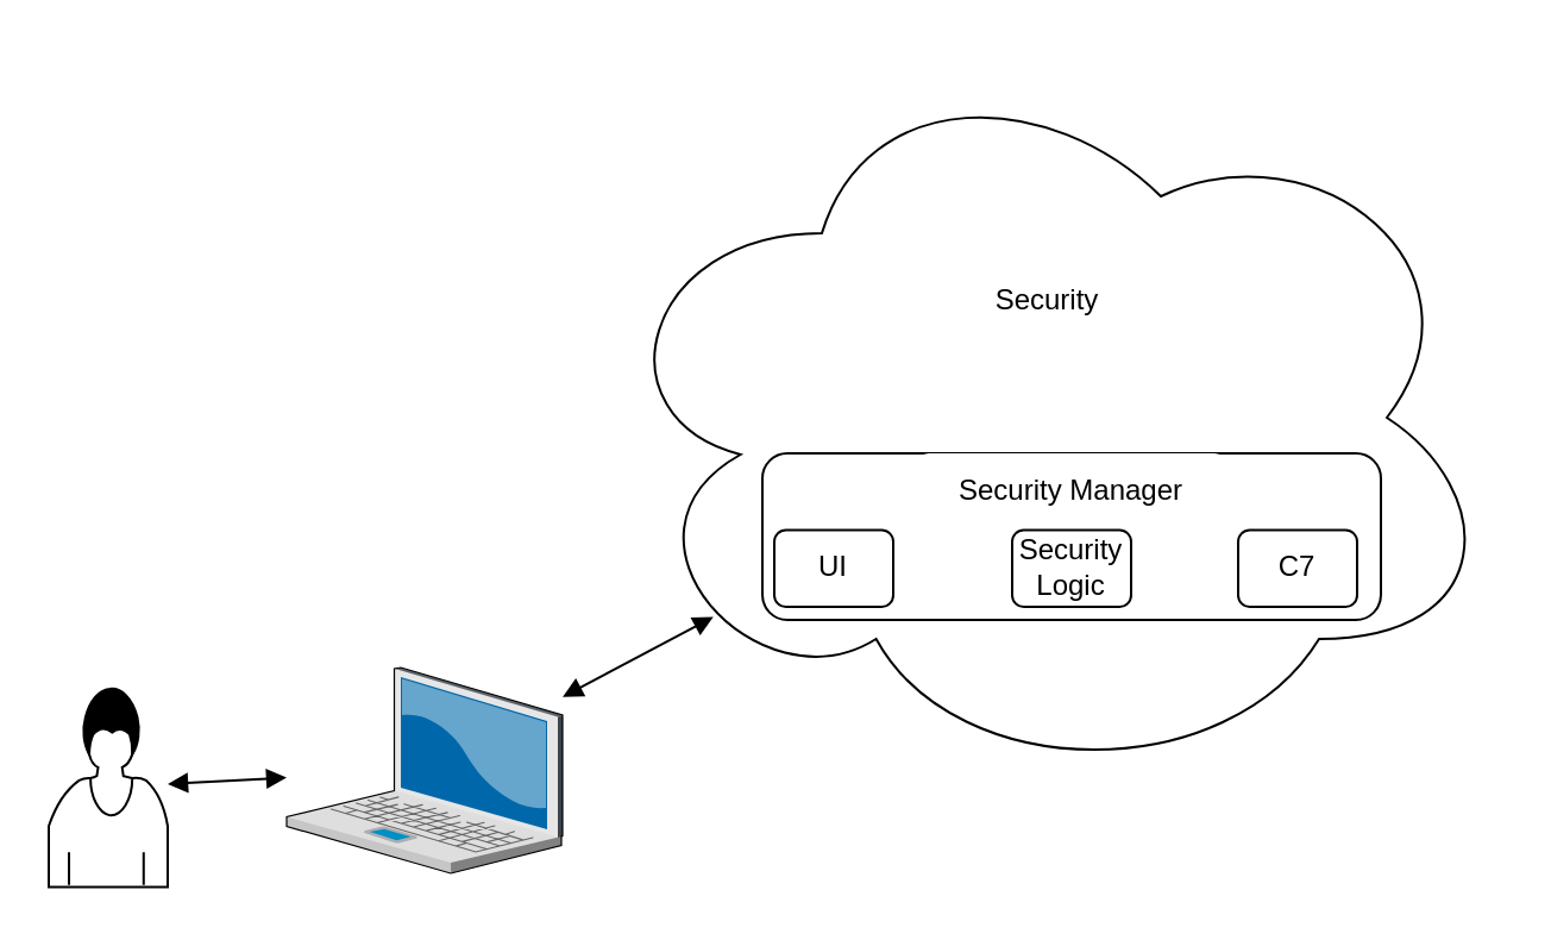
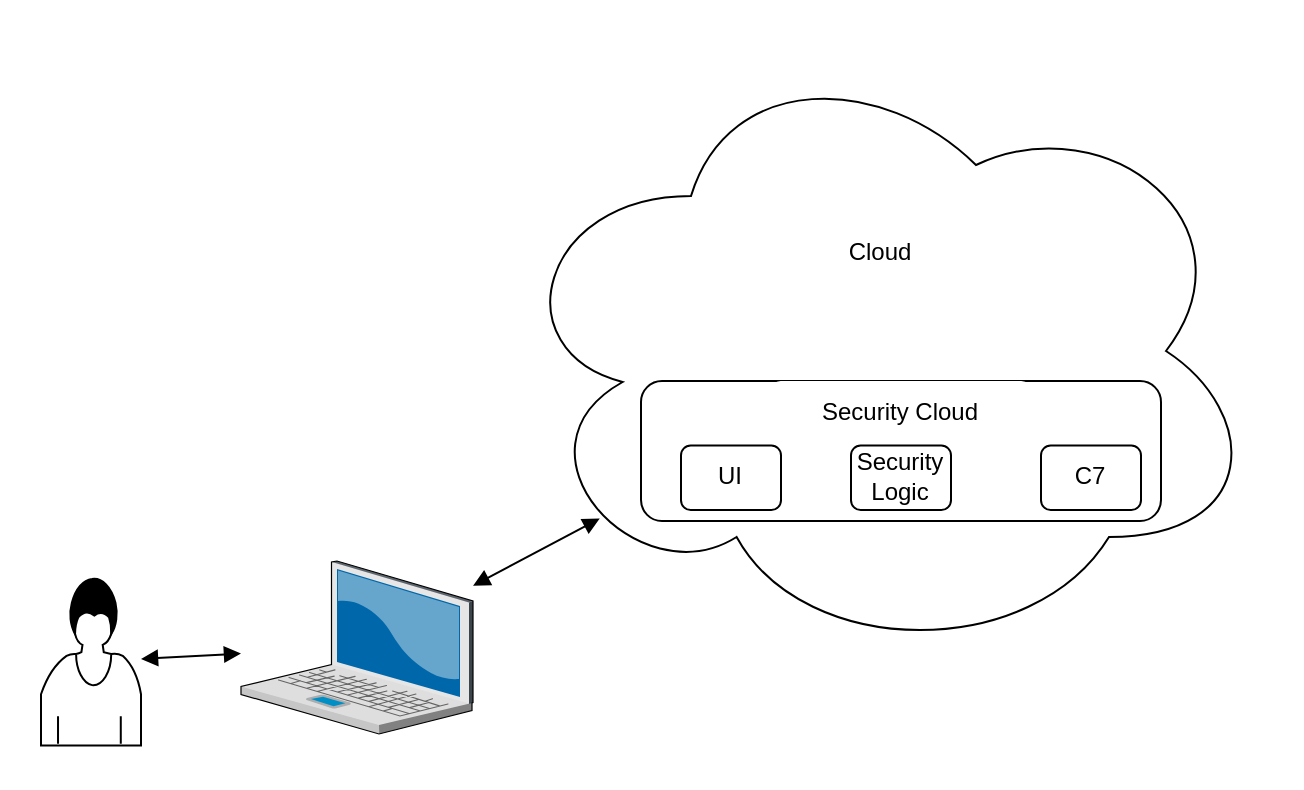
- <mxCell id="11" value="Security" style="rounded=1;whiteSpace=wrap;html=1;strokeColor=none;" vertex="1" parent="1"><mxGeometry x="375" y="110" width="130" height="32.25" as="geometry" /></mxCell>
+ <mxCell id="11" value="Cloud" style="rounded=1;whiteSpace=wrap;html=1;strokeColor=none;" vertex="1" parent="1"><mxGeometry x="375" y="110" width="130" height="32.25" as="geometry" /></mxCell>
- <mxCell id="10" value="Security Manager" style="rounded=1;whiteSpace=wrap;html=1;strokeColor=none;" vertex="1" parent="1"><mxGeometry x="385" y="190" width="130" height="32.25" as="geometry" /></mxCell>
+ <mxCell id="10" value="Security Cloud" style="rounded=1;whiteSpace=wrap;html=1;strokeColor=none;" vertex="1" parent="1"><mxGeometry x="385" y="190" width="130" height="32.25" as="geometry" /></mxCell>
- <mxCell id="9" value="UI" style="rounded=1;whiteSpace=wrap;html=1;" vertex="1" parent="1"><mxGeometry x="325" y="222.25" width="50" height="32.25" as="geometry" /></mxCell>
+ <mxCell id="9" value="UI" style="rounded=1;whiteSpace=wrap;html=1;" vertex="1" parent="1"><mxGeometry x="340" y="222.25" width="50" height="32.25" as="geometry" /></mxCell>
